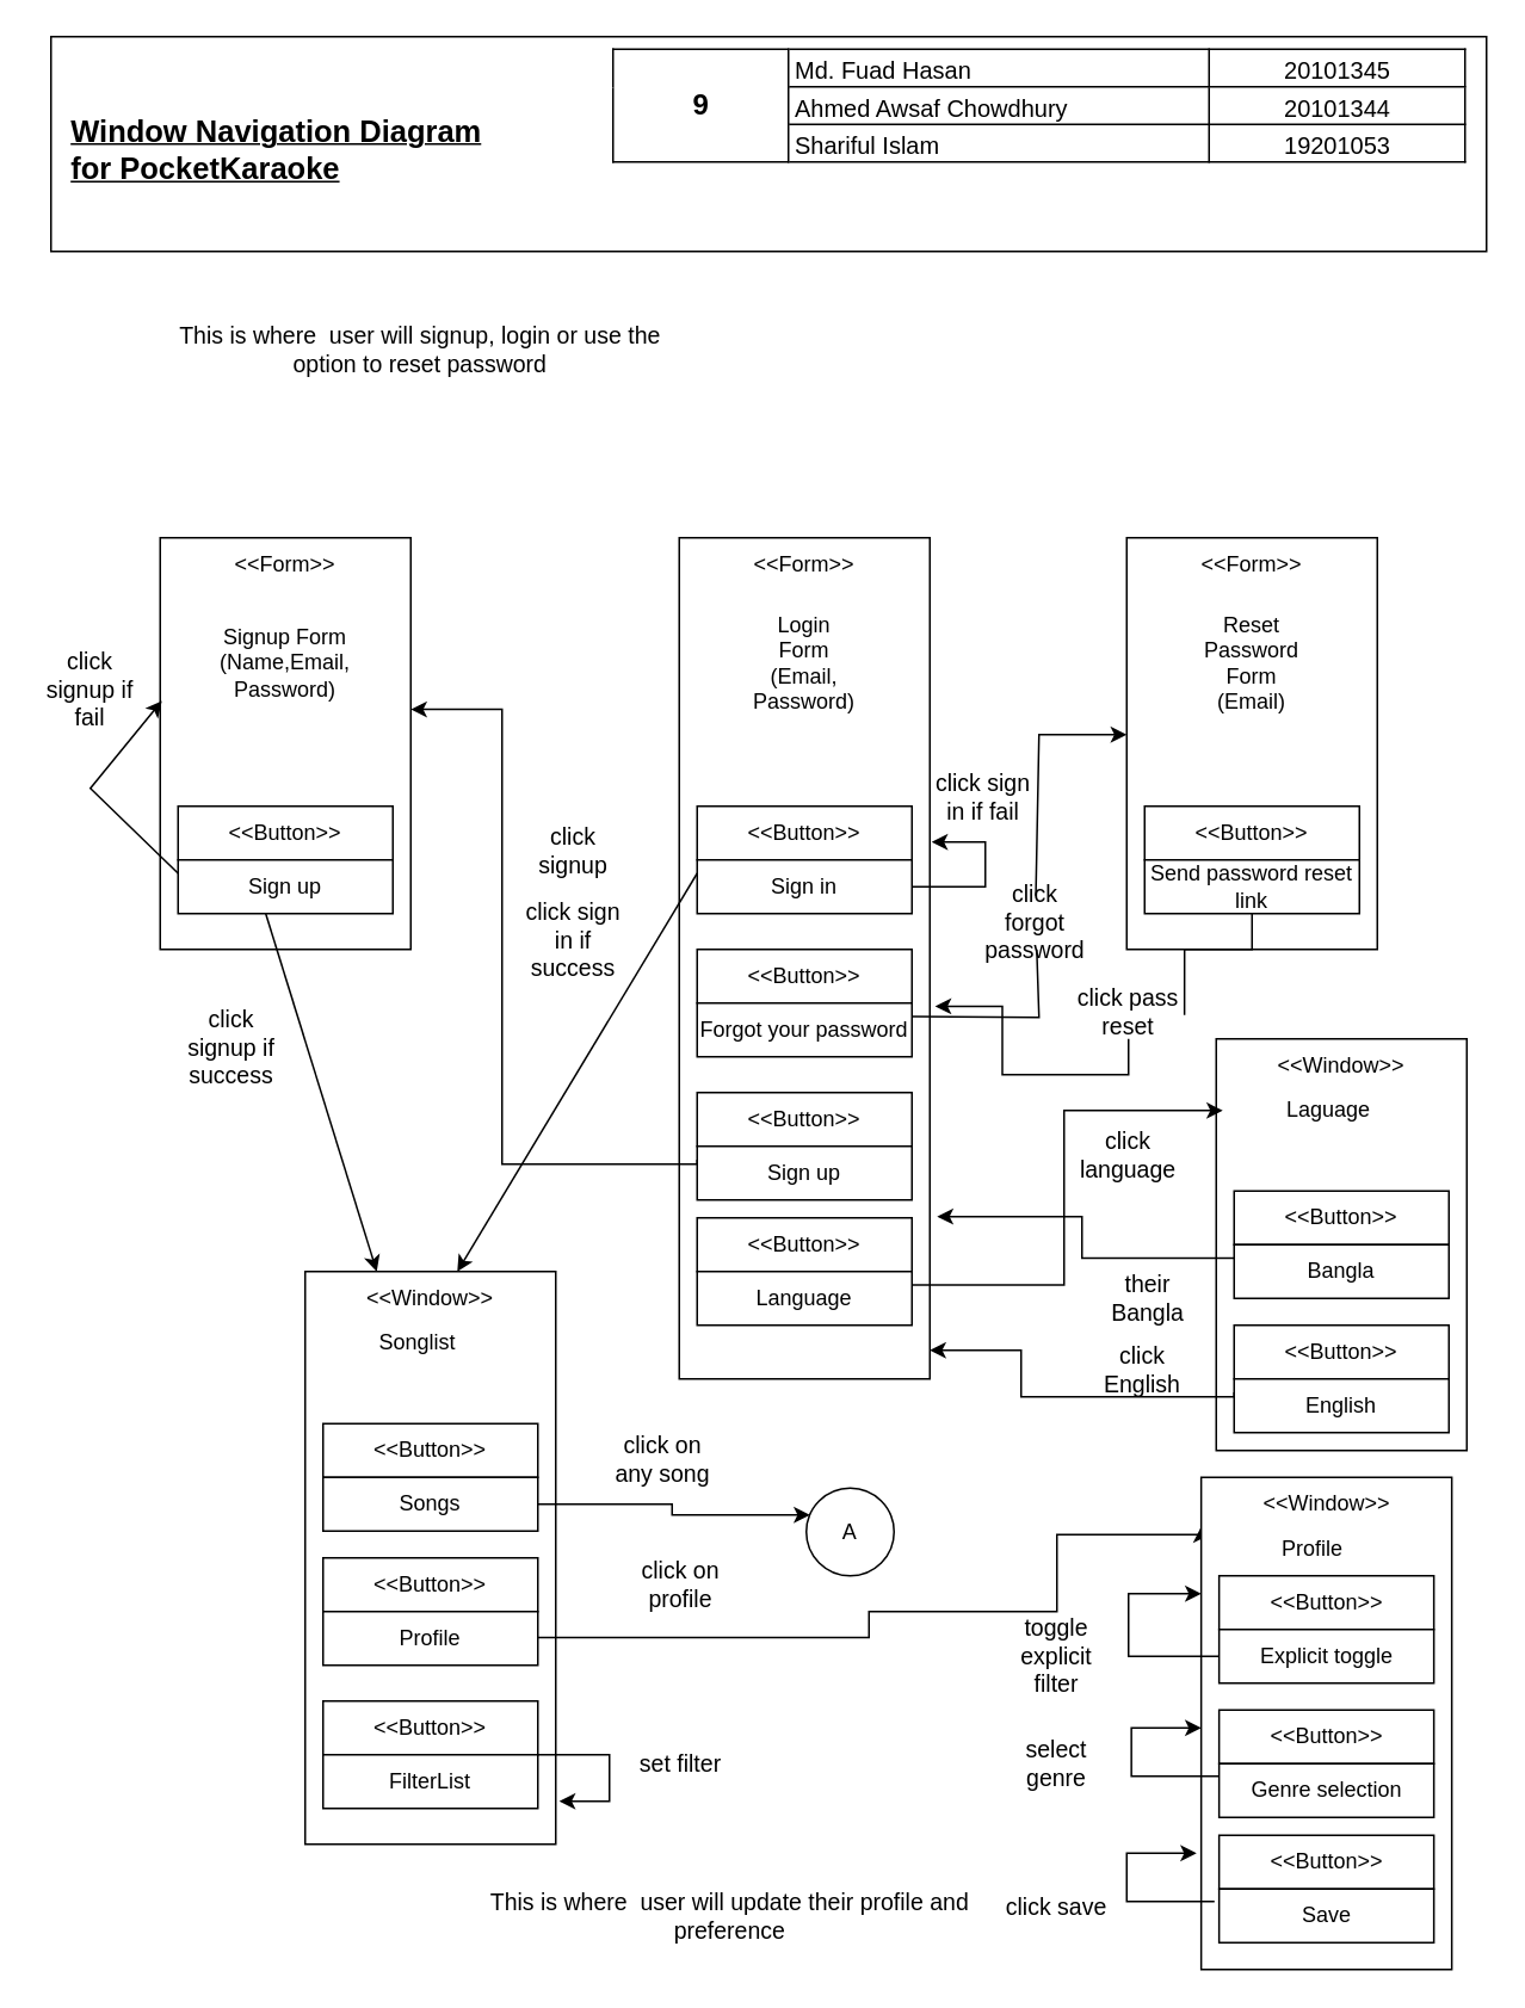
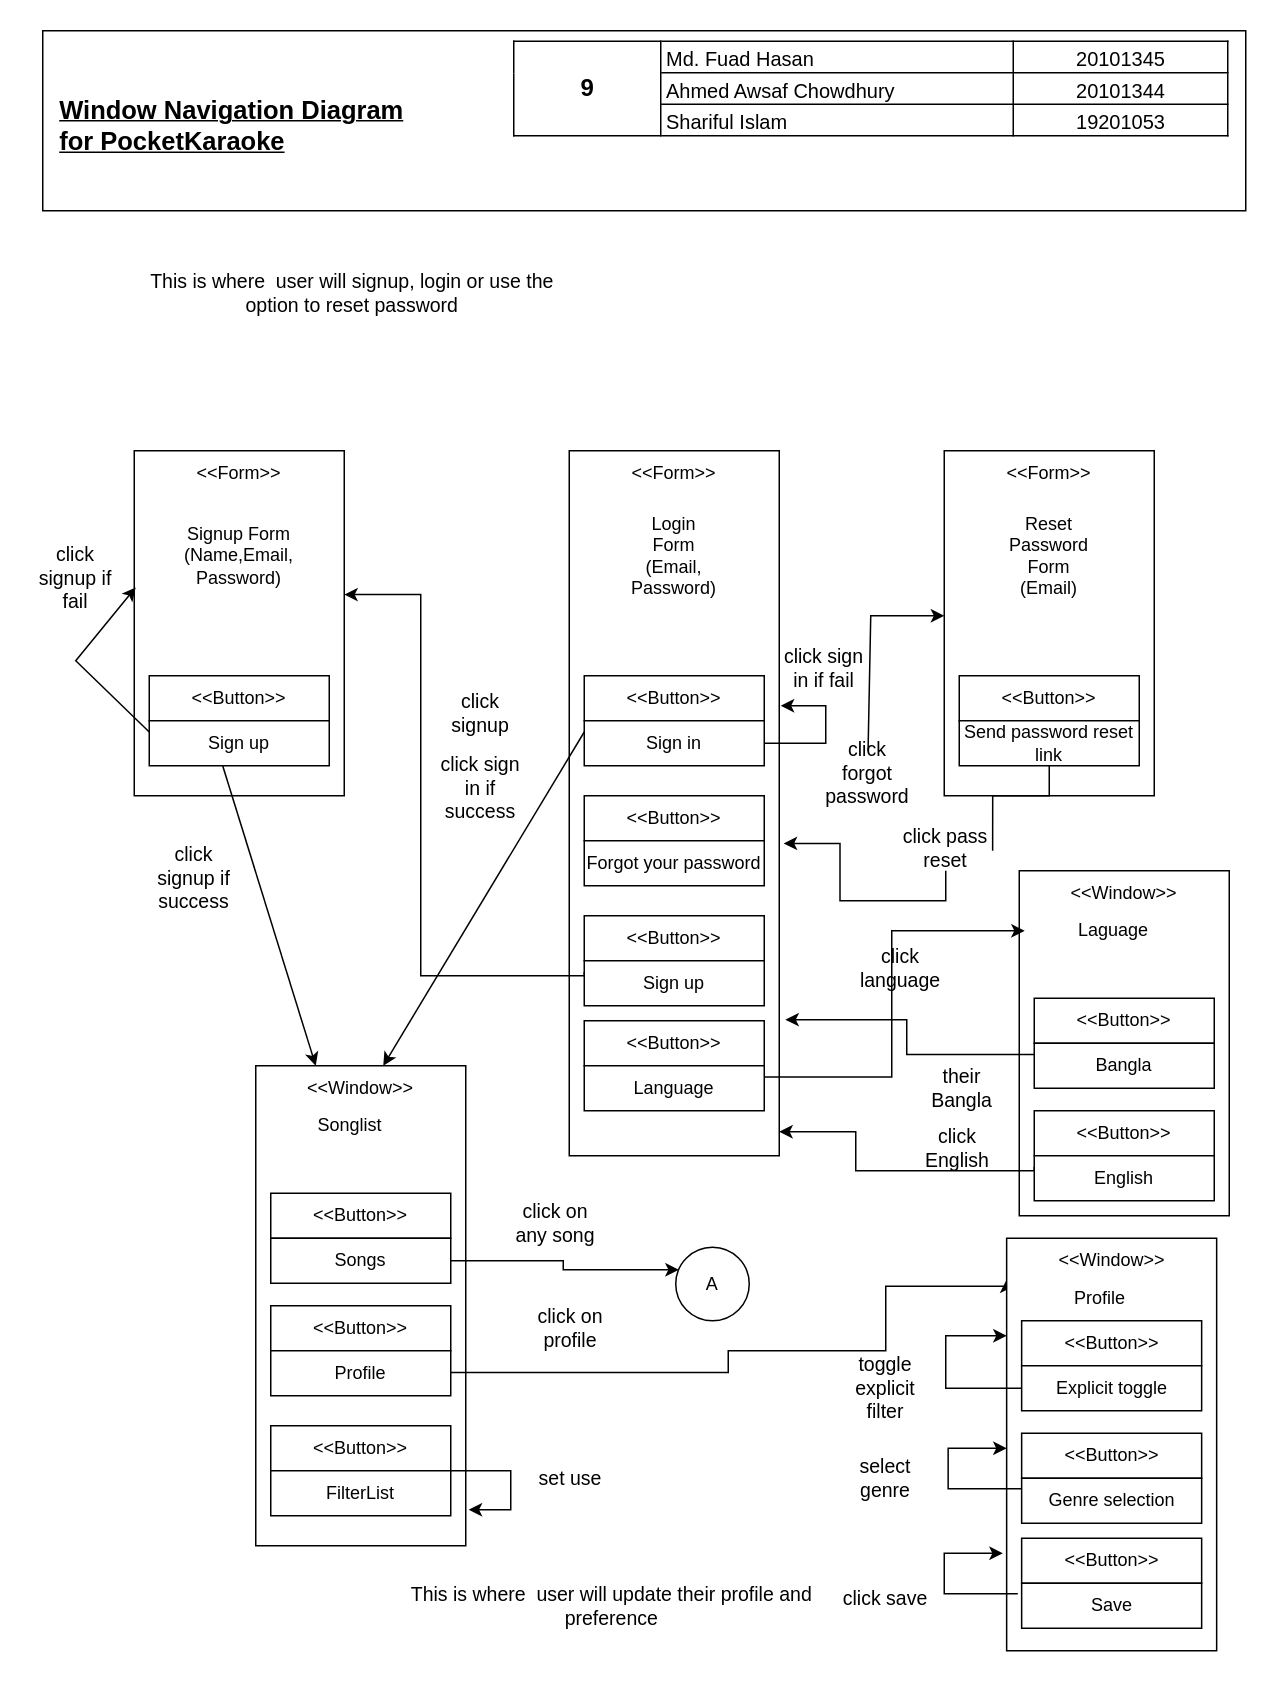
- <mxCell id="73" value="" style="endArrow=none;html=1;rounded=0;exitX=1;exitY=0.25;exitDx=0;exitDy=0;" edge="1" parent="1" source="10" target="72"><mxGeometry width="50" height="50" relative="1" as="geometry"><mxPoint x="509" y="567.5" as="sourcePoint" /><mxPoint x="629" y="410" as="targetPoint" /><Array as="points"><mxPoint x="580" y="568" /></Array></mxGeometry></mxCell>
- <mxCell id="76" value="click language" style="text;html=1;strokeColor=none;fillColor=none;align=center;verticalAlign=middle;whiteSpace=wrap;rounded=0;fontSize=13;" vertex="1" parent="1"><mxGeometry x="600" y="630" width="60" height="30" as="geometry" /></mxCell>
+ <mxCell id="76" value="click language" style="text;html=1;strokeColor=none;fillColor=none;align=center;verticalAlign=middle;whiteSpace=wrap;rounded=0;fontSize=13;" vertex="1" parent="1"><mxGeometry x="570" y="630" width="60" height="30" as="geometry" /></mxCell>
- <mxCell id="79" value="set filter" style="text;html=1;strokeColor=none;fillColor=none;align=center;verticalAlign=middle;whiteSpace=wrap;rounded=0;fontSize=13;" vertex="1" parent="1"><mxGeometry x="350" y="970" width="60" height="30" as="geometry" /></mxCell>
+ <mxCell id="79" value="set use" style="text;html=1;strokeColor=none;fillColor=none;align=center;verticalAlign=middle;whiteSpace=wrap;rounded=0;fontSize=13;" vertex="1" parent="1"><mxGeometry x="350" y="970" width="60" height="30" as="geometry" /></mxCell>
